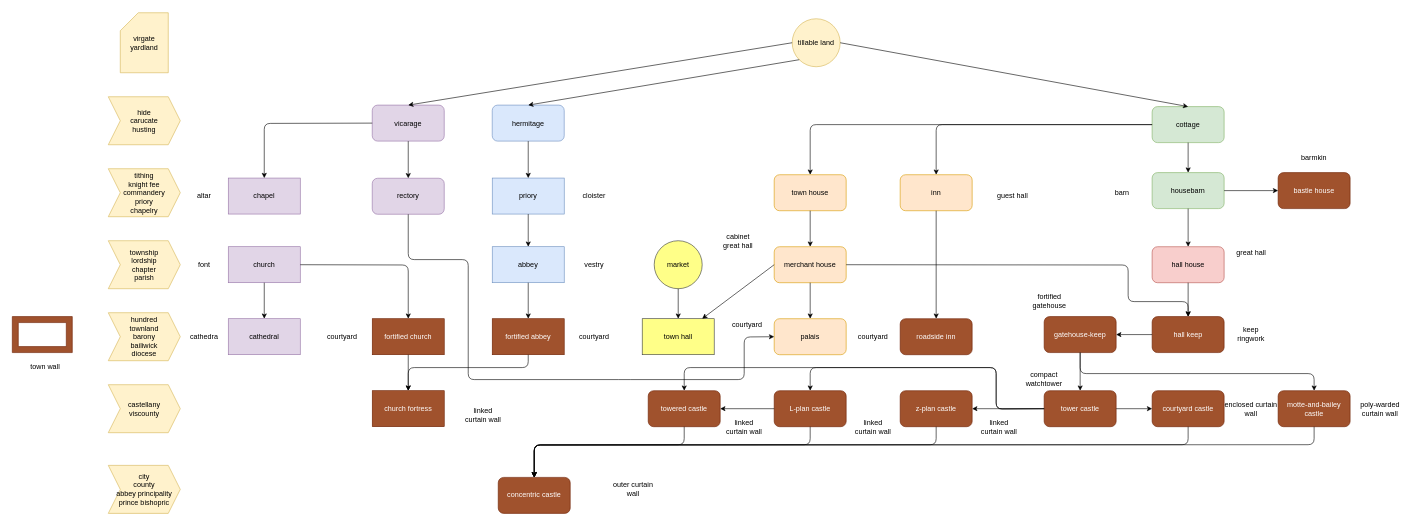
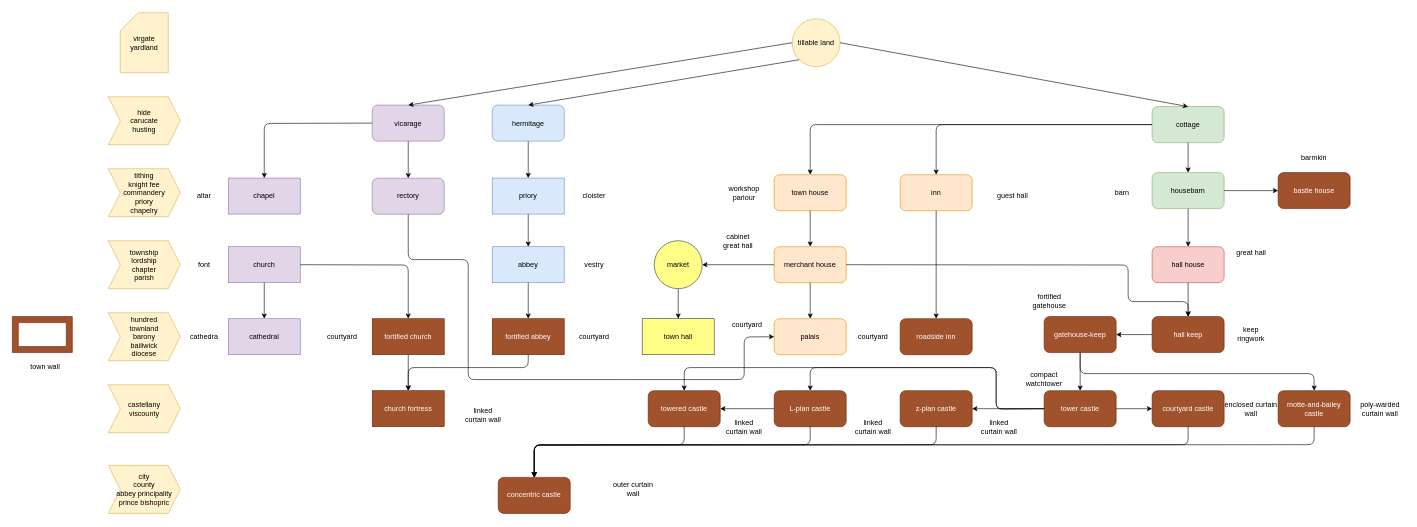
+ <mxCell id="39" value="&lt;div&gt;workshop&lt;/div&gt;&lt;div&gt;parlour&lt;br&gt;&lt;/div&gt;" style="text;html=1;strokeColor=none;fillColor=none;align=center;verticalAlign=middle;whiteSpace=wrap;rounded=0;" vertex="1" parent="1"><mxGeometry x="1205" y="310.53" width="70" height="20" as="geometry" /></mxCell>
- <mxCell id="101" value="" style="endArrow=classic;html=1;exitX=0;exitY=0.5;exitDx=0;exitDy=0;" edge="1" parent="1" source="32" target="100"><mxGeometry width="50" height="50" relative="1" as="geometry"><mxPoint x="-160" y="922" as="sourcePoint" /><mxPoint x="-110" y="872" as="targetPoint" /></mxGeometry></mxCell>
+ <mxCell id="101" value="" style="endArrow=classic;html=1;exitX=0;exitY=0.5;exitDx=0;exitDy=0;entryX=1;entryY=0.5;entryDx=0;entryDy=0;" edge="1" parent="1" source="32" target="99"><mxGeometry width="50" height="50" relative="1" as="geometry"><mxPoint x="-160" y="922" as="sourcePoint" /><mxPoint x="-110" y="872" as="targetPoint" /></mxGeometry></mxCell>
